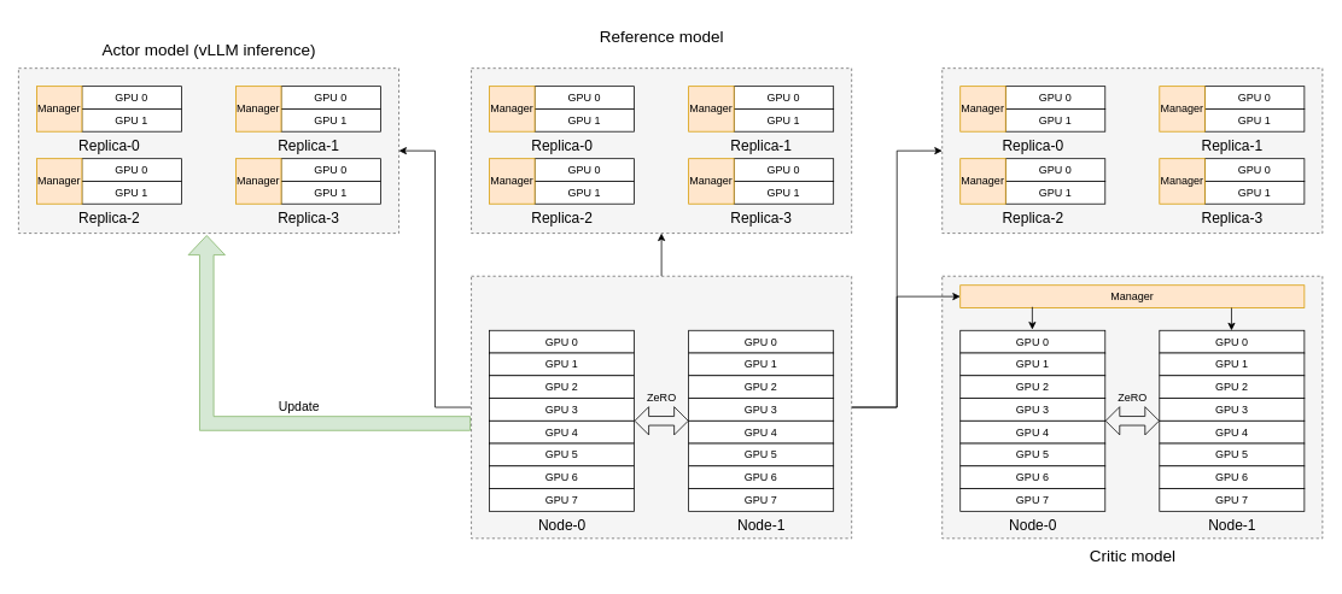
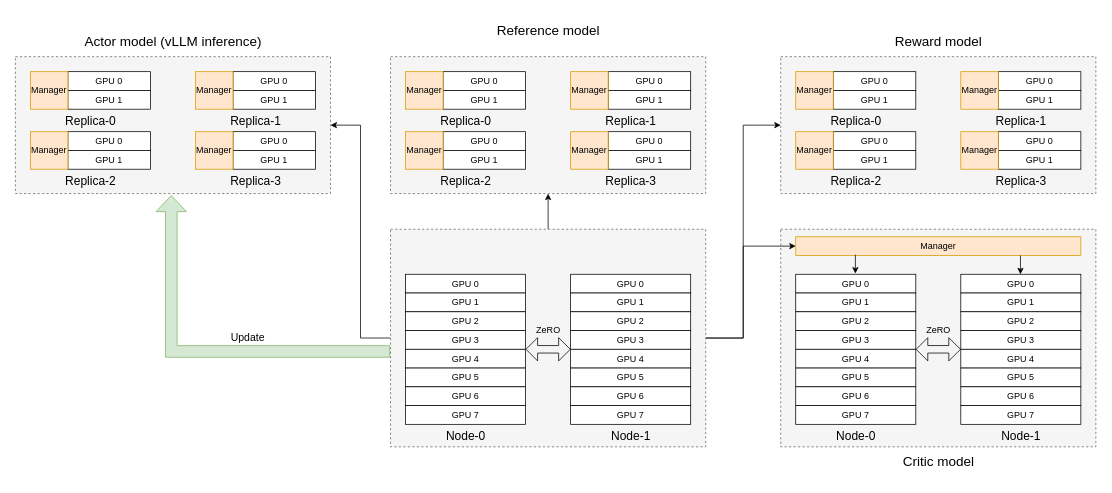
+ <mxCell id="75" value="&lt;font style=&quot;font-size: 18px;&quot;&gt;Reward model&lt;/font&gt;" style="text;html=1;align=center;verticalAlign=middle;resizable=0;points=[];autosize=1;strokeColor=none;fillColor=none;" vertex="1" parent="1"><mxGeometry x="1180" y="35" width="140" height="40" as="geometry" /></mxCell>
